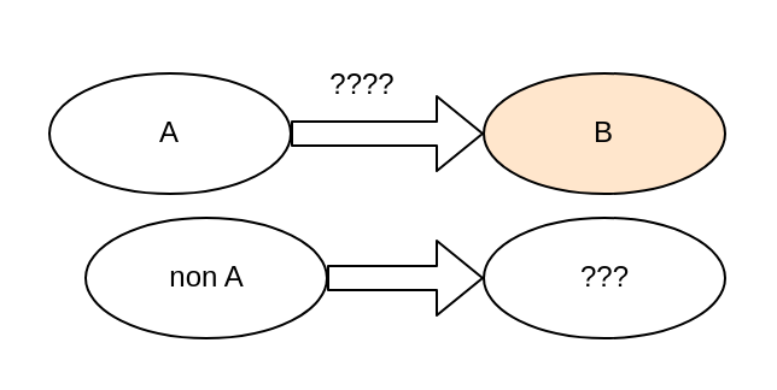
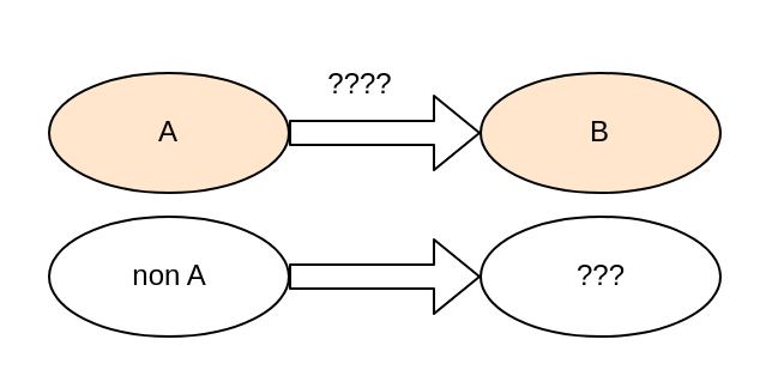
- <mxCell id="3" value="A" style="ellipse;whiteSpace=wrap;html=1;" vertex="1" parent="1"><mxGeometry x="20" y="30" width="100" height="50" as="geometry" /></mxCell>
+ <mxCell id="3" value="A" style="ellipse;whiteSpace=wrap;html=1;fillColor=#ffe6cc;" vertex="1" parent="1"><mxGeometry x="20" y="30" width="100" height="50" as="geometry" /></mxCell>
- <mxCell id="6" value="non A" style="ellipse;html=1;" vertex="1" parent="1"><mxGeometry x="35" y="90" width="100" height="50" as="geometry" /></mxCell>
+ <mxCell id="6" value="non A" style="ellipse;html=1;" vertex="1" parent="1"><mxGeometry x="20" y="90" width="100" height="50" as="geometry" /></mxCell>
